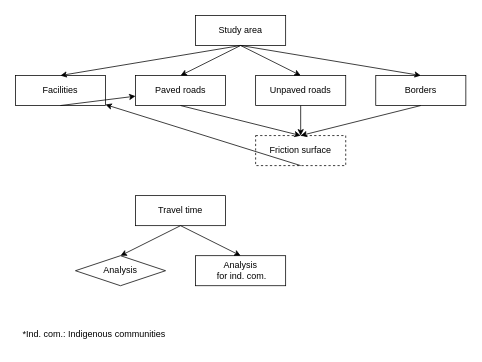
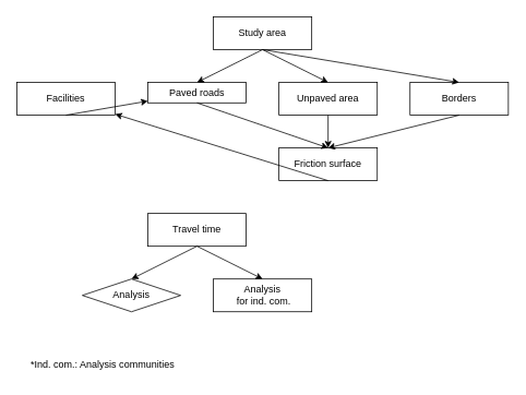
- <mxCell id="9" value="" style="endArrow=classic;html=1;rounded=0;entryX=0.5;entryY=0;entryDx=0;entryDy=0;exitX=0.5;exitY=1;exitDx=0;exitDy=0;" edge="1" parent="1" source="4" target="2"><mxGeometry width="50" height="50" relative="1" as="geometry"><mxPoint x="220" y="250" as="sourcePoint" /><mxPoint x="270" y="200" as="targetPoint" /></mxGeometry></mxCell>
- <mxCell id="5" value="Paved roads" style="rounded=0;whiteSpace=wrap;html=1;" vertex="1" parent="1"><mxGeometry x="180" y="100" width="120" height="40" as="geometry" /></mxCell>
+ <mxCell id="5" value="Paved roads" style="rounded=0;whiteSpace=wrap;html=1;" vertex="1" parent="1"><mxGeometry x="180" y="100" width="120" height="25" as="geometry" /></mxCell>
- <mxCell id="6" value="Unpaved roads" style="rounded=0;whiteSpace=wrap;html=1;" vertex="1" parent="1"><mxGeometry x="340" y="100" width="120" height="40" as="geometry" /></mxCell>
+ <mxCell id="6" value="Unpaved area" style="rounded=0;whiteSpace=wrap;html=1;" vertex="1" parent="1"><mxGeometry x="340" y="100" width="120" height="40" as="geometry" /></mxCell>
- <mxCell id="8" value="Friction surface" style="rounded=0;whiteSpace=wrap;html=1;dashed=1;" vertex="1" parent="1"><mxGeometry x="340" y="180" width="120" height="40" as="geometry" /></mxCell>
+ <mxCell id="8" value="Friction surface" style="rounded=0;whiteSpace=wrap;html=1;" vertex="1" parent="1"><mxGeometry x="340" y="180" width="120" height="40" as="geometry" /></mxCell>
- <mxCell id="3" value="&lt;div&gt;*Ind. com.: Indigenous communities&lt;/div&gt;" style="text;html=1;align=center;verticalAlign=middle;whiteSpace=wrap;rounded=0;" vertex="1" parent="1"><mxGeometry x="20" y="430" width="210" height="30" as="geometry" /></mxCell>
+ <mxCell id="3" value="&lt;div&gt;*Ind. com.: Analysis communities&lt;/div&gt;" style="text;html=1;align=center;verticalAlign=middle;whiteSpace=wrap;rounded=0;" vertex="1" parent="1"><mxGeometry x="20" y="430" width="210" height="30" as="geometry" /></mxCell>
